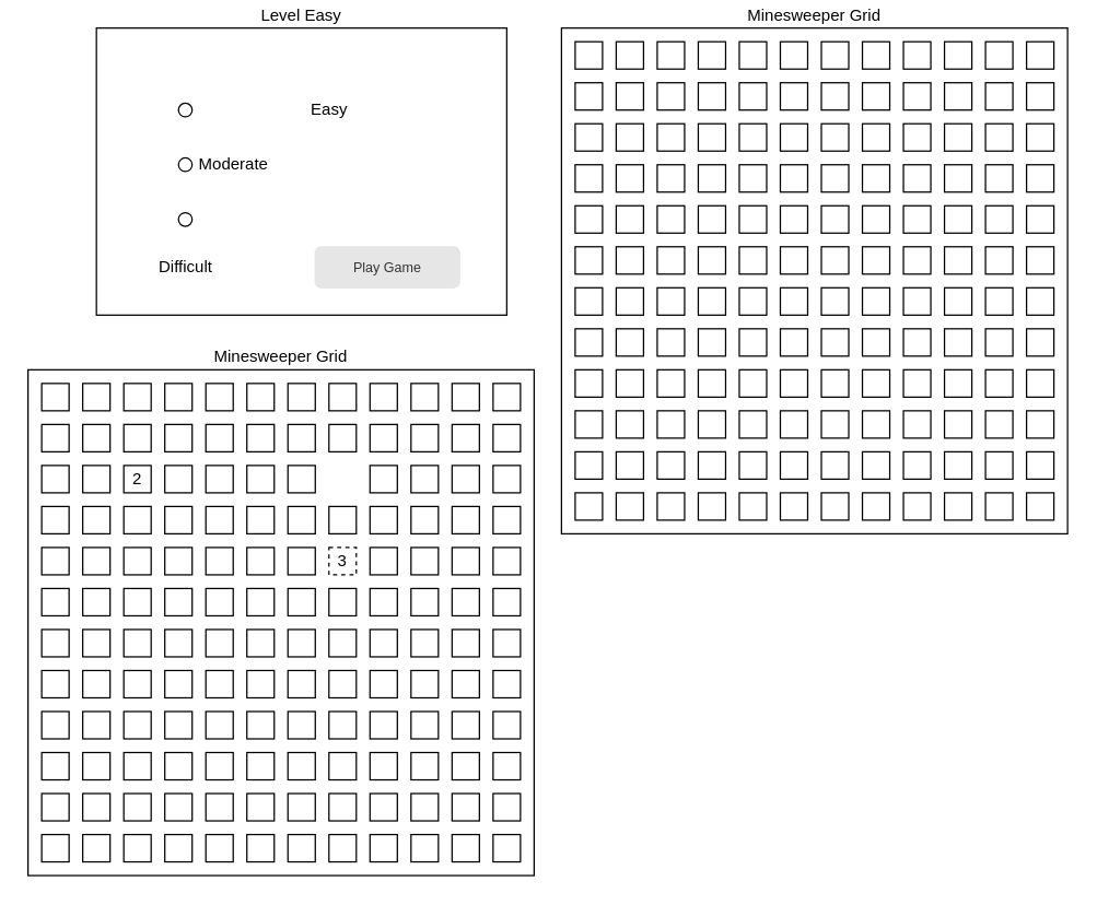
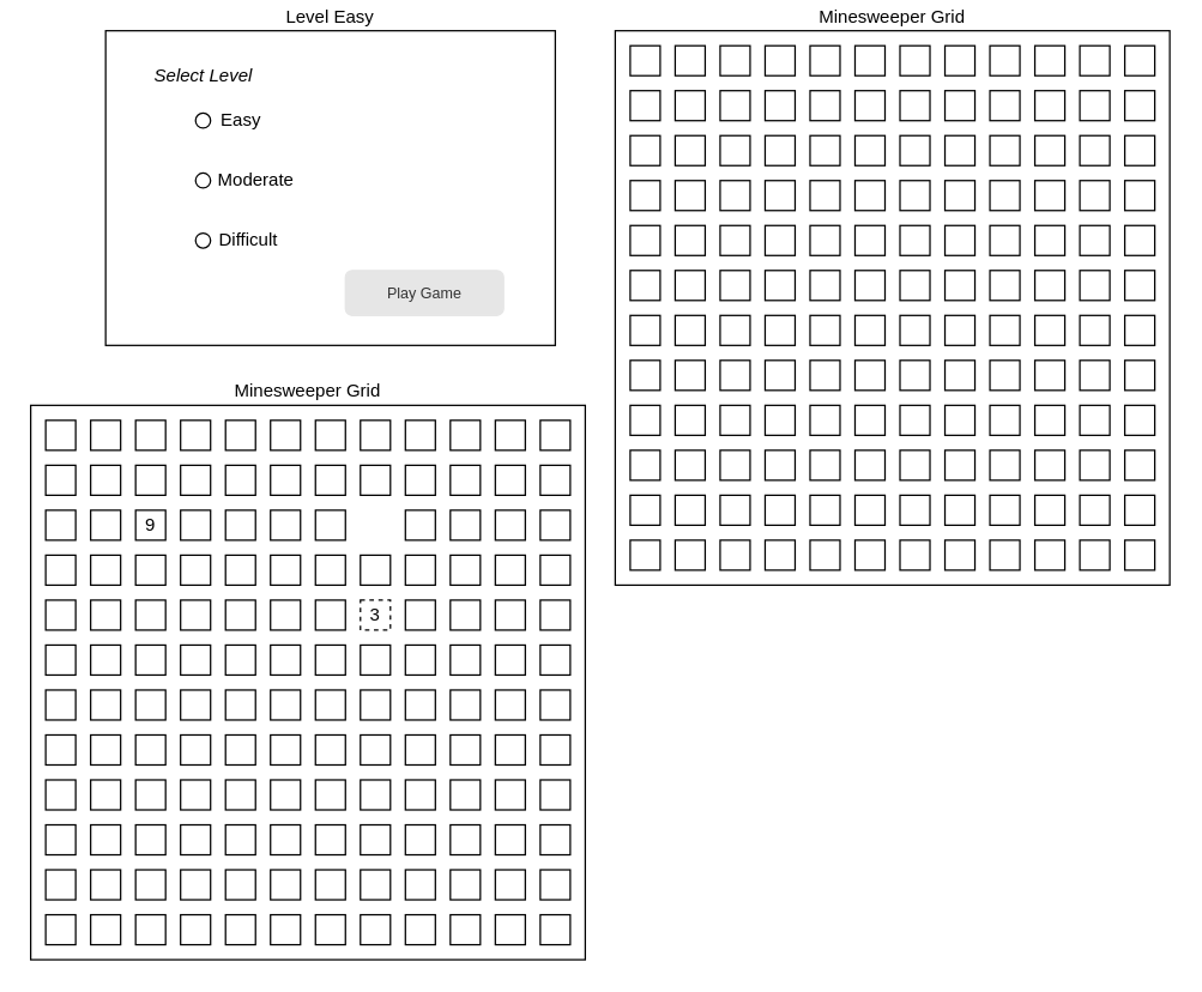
+ <mxCell id="10" value="&lt;i&gt;Select Level&lt;/i&gt;" style="text;html=1;align=center;verticalAlign=middle;resizable=0;points=[];autosize=1;" vertex="1" parent="1"><mxGeometry x="95" y="40" width="80" height="20" as="geometry" /></mxCell>
- <mxCell id="4" value="Easy" style="text;html=1;align=center;verticalAlign=middle;resizable=0;points=[];autosize=1;" vertex="1" parent="1"><mxGeometry x="220" y="70" width="40" height="20" as="geometry" /></mxCell>
+ <mxCell id="4" value="Easy" style="text;html=1;align=center;verticalAlign=middle;resizable=0;points=[];autosize=1;" vertex="1" parent="1"><mxGeometry x="140" y="70" width="40" height="20" as="geometry" /></mxCell>
- <mxCell id="6" value="Difficult" style="text;html=1;align=center;verticalAlign=middle;resizable=0;points=[];autosize=1;" vertex="1" parent="1"><mxGeometry x="110" y="185" width="50" height="20" as="geometry" /></mxCell>
+ <mxCell id="6" value="Difficult" style="text;html=1;align=center;verticalAlign=middle;resizable=0;points=[];autosize=1;" vertex="1" parent="1"><mxGeometry x="140" y="150" width="50" height="20" as="geometry" /></mxCell>
- <mxCell id="183" value="2" style="rounded=0;whiteSpace=wrap;html=1;aspect=fixed;" vertex="1" parent="1"><mxGeometry x="90" y="340" width="20" height="20" as="geometry" /></mxCell>
+ <mxCell id="183" value="9" style="rounded=0;whiteSpace=wrap;html=1;aspect=fixed;" vertex="1" parent="1"><mxGeometry x="90" y="340" width="20" height="20" as="geometry" /></mxCell>
